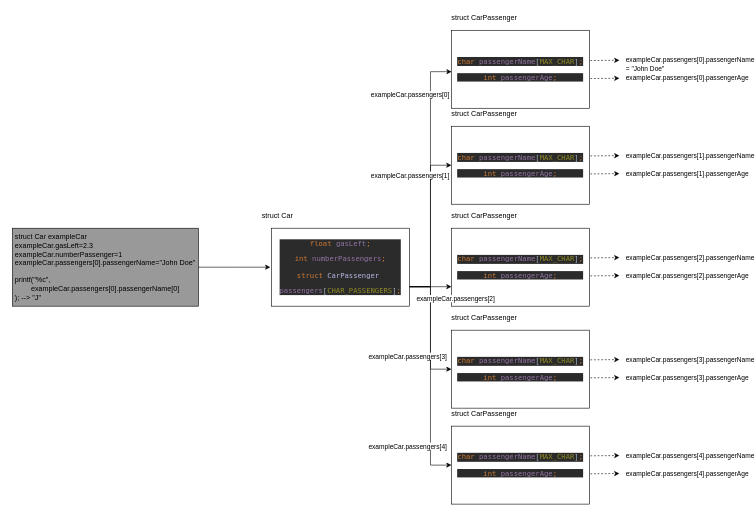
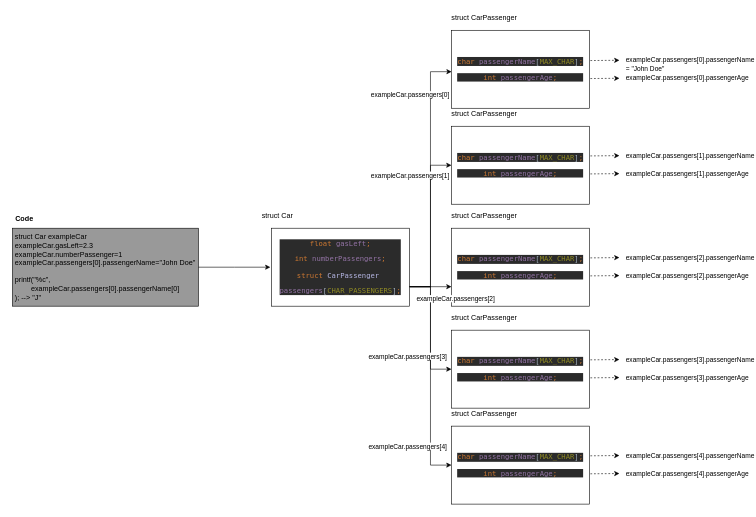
+ <mxCell id="44" value="&lt;b&gt;Code&lt;/b&gt;" style="text;html=1;strokeColor=none;fillColor=none;align=center;verticalAlign=middle;whiteSpace=wrap;rounded=0;" parent="1" vertex="1"><mxGeometry x="20" y="355" width="40" height="20" as="geometry" /></mxCell>
